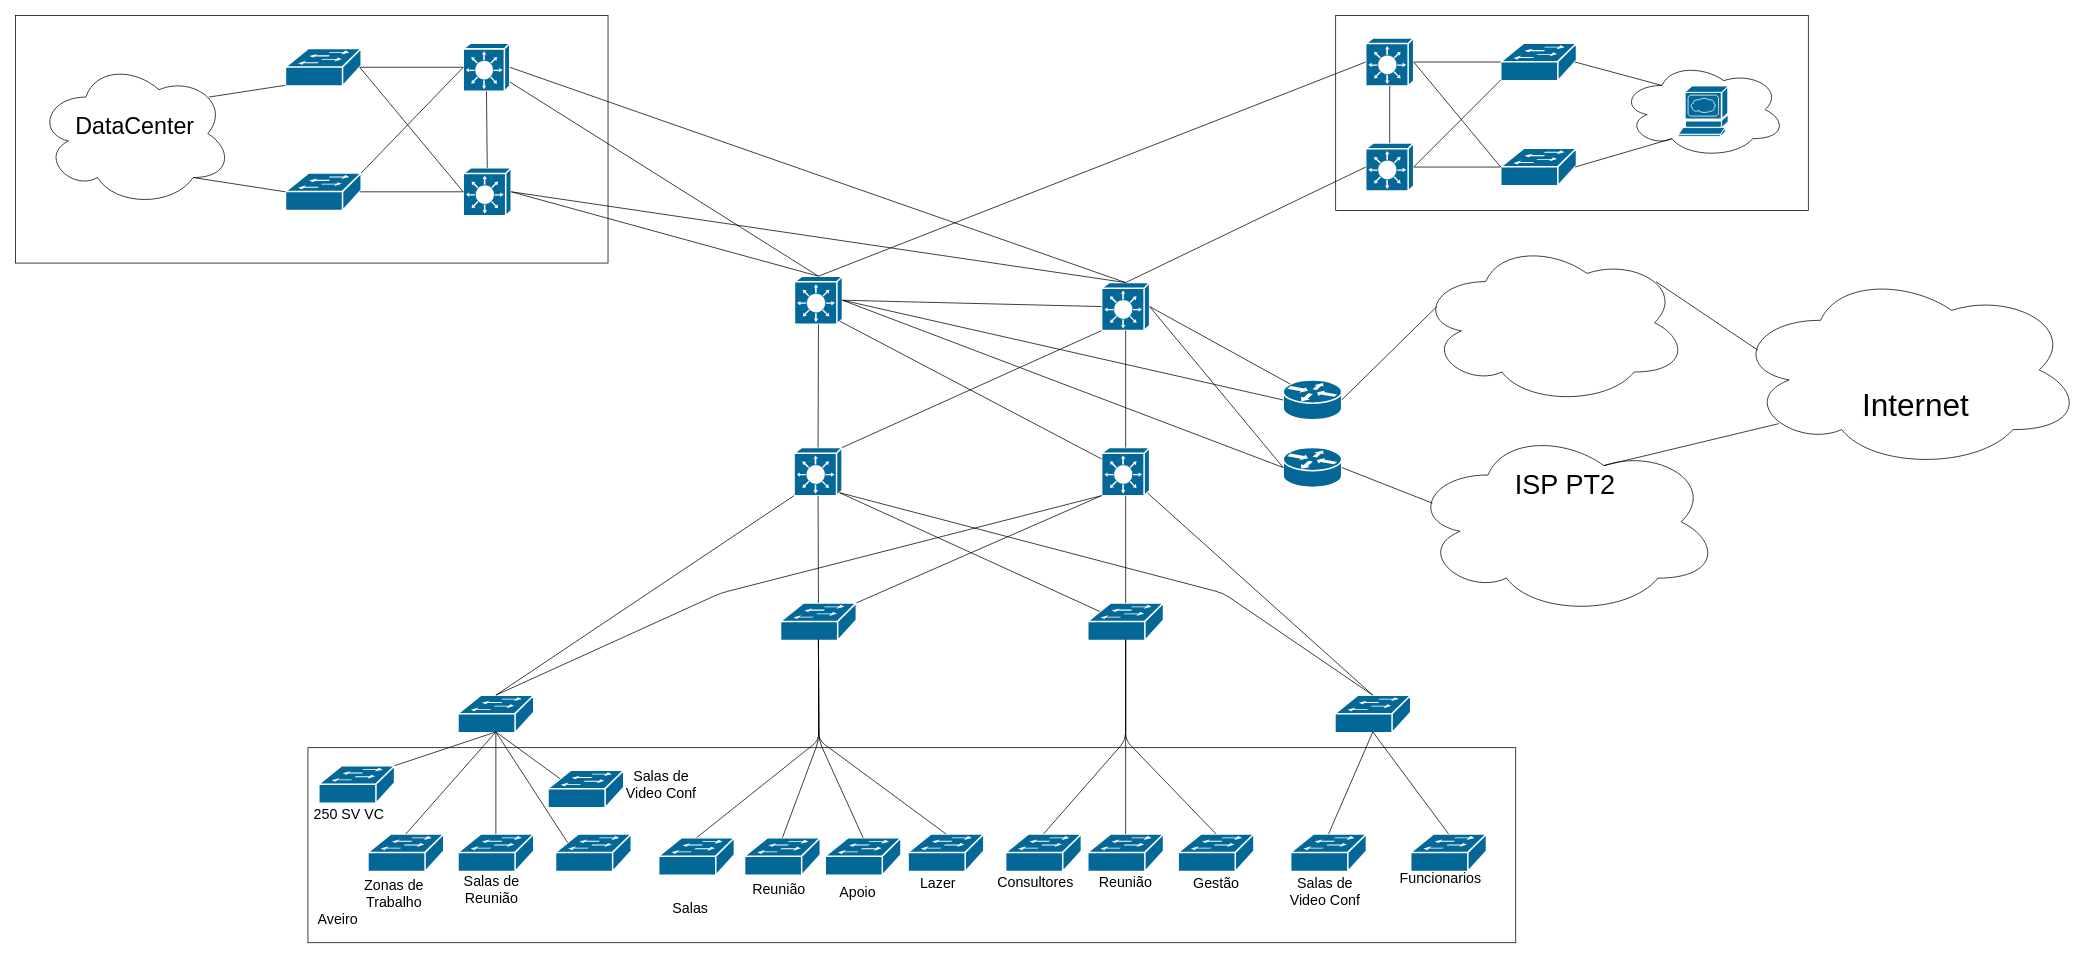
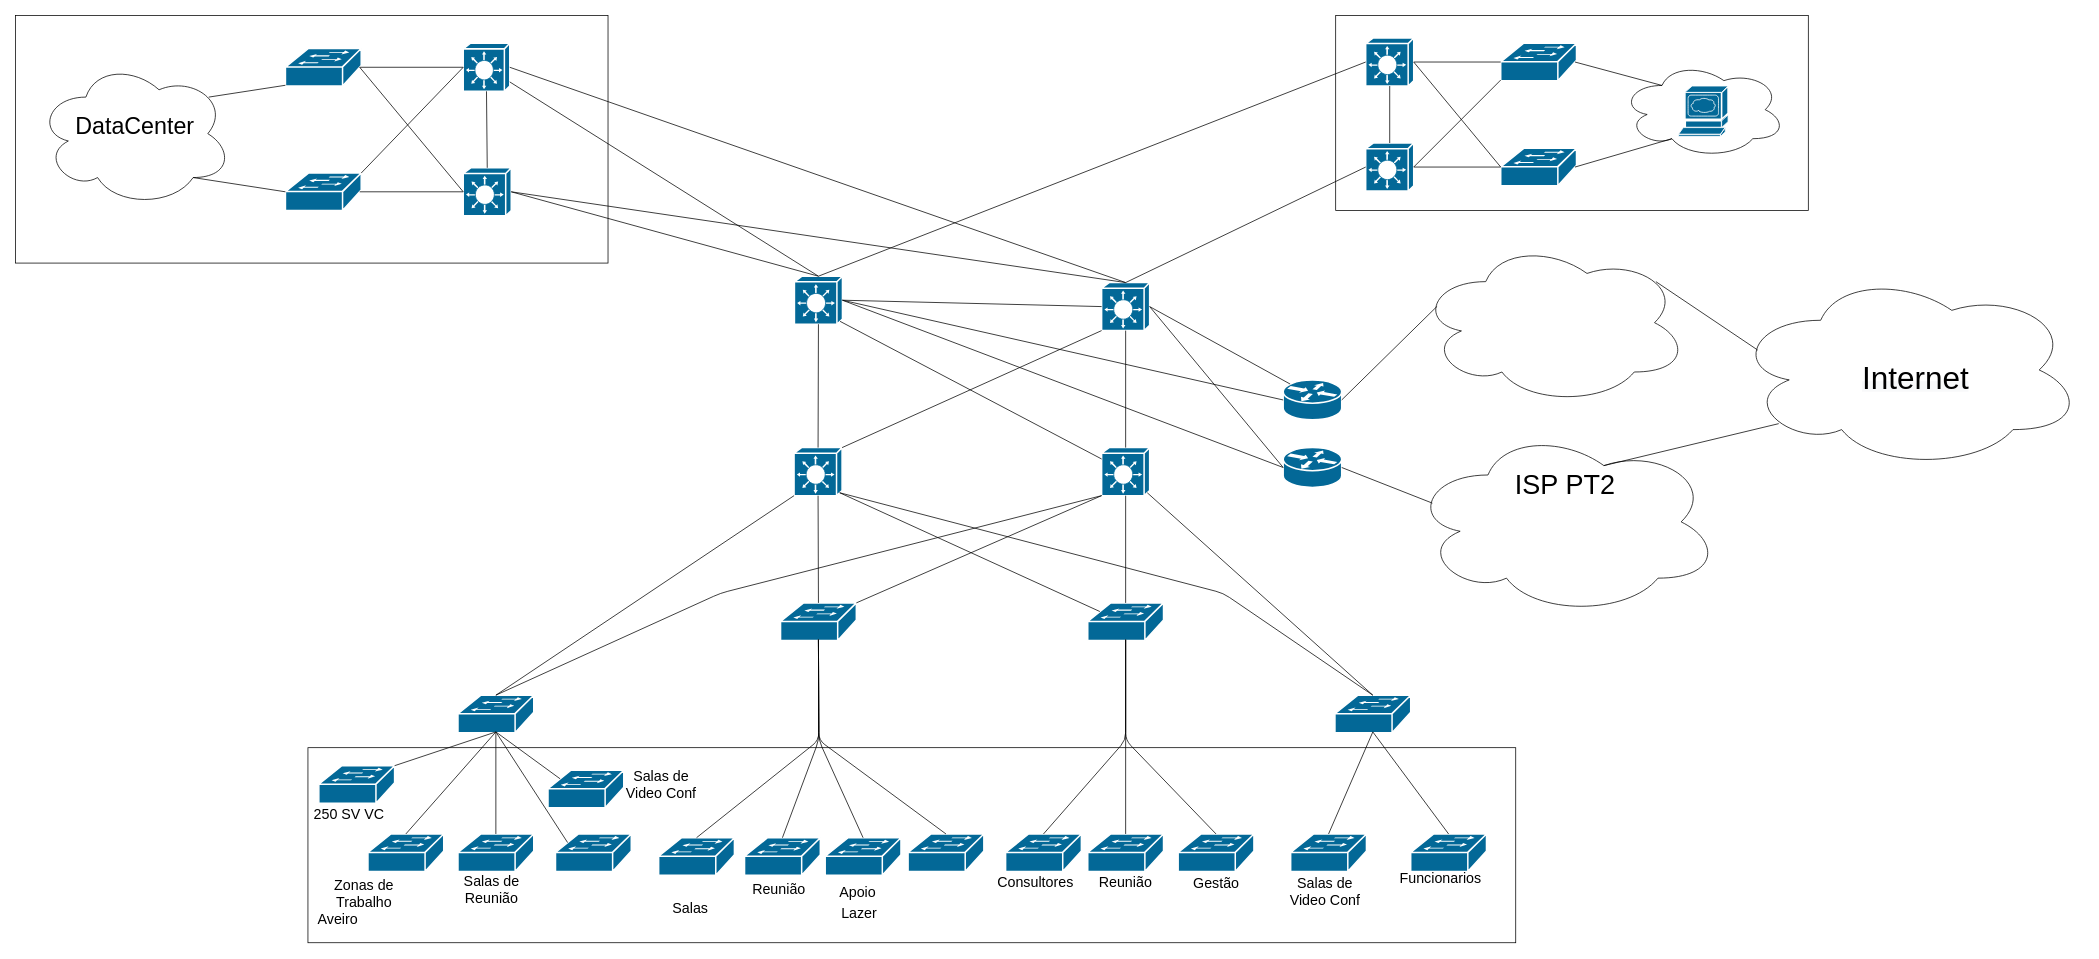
- <mxCell id="119" value="&lt;span style=&quot;color: rgb(0 , 0 , 0) ; font-family: &amp;#34;helvetica&amp;#34; ; font-style: normal ; font-weight: 400 ; letter-spacing: normal ; text-align: center ; text-indent: 0px ; text-transform: none ; word-spacing: 0px ; background-color: rgb(248 , 249 , 250) ; display: inline ; float: none&quot;&gt;&lt;font style=&quot;font-size: 42px&quot;&gt;Internet&lt;/font&gt;&lt;/span&gt;" style="text;whiteSpace=wrap;html=1;" vertex="1" parent="1"><mxGeometry x="2480" y="507.5" width="150" height="40" as="geometry" /></mxCell>
+ <mxCell id="119" value="&lt;span style=&quot;color: rgb(0 , 0 , 0) ; font-family: &amp;#34;helvetica&amp;#34; ; font-style: normal ; font-weight: 400 ; letter-spacing: normal ; text-align: center ; text-indent: 0px ; text-transform: none ; word-spacing: 0px ; background-color: rgb(248 , 249 , 250) ; display: inline ; float: none&quot;&gt;&lt;font style=&quot;font-size: 42px&quot;&gt;Internet&lt;/font&gt;&lt;/span&gt;" style="text;whiteSpace=wrap;html=1;" vertex="1" parent="1"><mxGeometry x="2480" y="472.5" width="150" height="40" as="geometry" /></mxCell>
- <mxCell id="67" value="&lt;font style=&quot;font-size: 19px&quot;&gt;Lazer&lt;/font&gt;" style="text;html=1;strokeColor=none;fillColor=none;align=center;verticalAlign=middle;whiteSpace=wrap;rounded=0;" vertex="1" parent="1"><mxGeometry x="1230" y="1168" width="40" height="20" as="geometry" /></mxCell>
+ <mxCell id="67" value="&lt;font style=&quot;font-size: 19px&quot;&gt;Lazer&lt;/font&gt;" style="text;html=1;strokeColor=none;fillColor=none;align=center;verticalAlign=middle;whiteSpace=wrap;rounded=0;" vertex="1" parent="1"><mxGeometry x="1125" y="1208" width="40" height="20" as="geometry" /></mxCell>
- <mxCell id="57" value="&lt;font style=&quot;font-size: 19px&quot;&gt;Zonas de Trabalho&lt;/font&gt;" style="text;html=1;strokeColor=none;fillColor=none;align=center;verticalAlign=middle;whiteSpace=wrap;rounded=0;" vertex="1" parent="1"><mxGeometry x="470" y="1176" width="110" height="29" as="geometry" /></mxCell>
+ <mxCell id="57" value="&lt;font style=&quot;font-size: 19px&quot;&gt;Zonas de Trabalho&lt;/font&gt;" style="text;html=1;strokeColor=none;fillColor=none;align=center;verticalAlign=middle;whiteSpace=wrap;rounded=0;" vertex="1" parent="1"><mxGeometry x="430" y="1176" width="110" height="29" as="geometry" /></mxCell>
